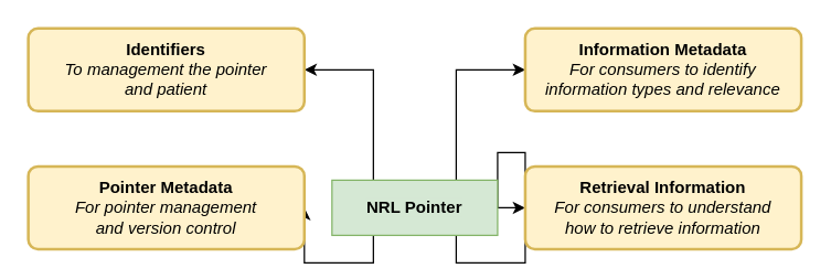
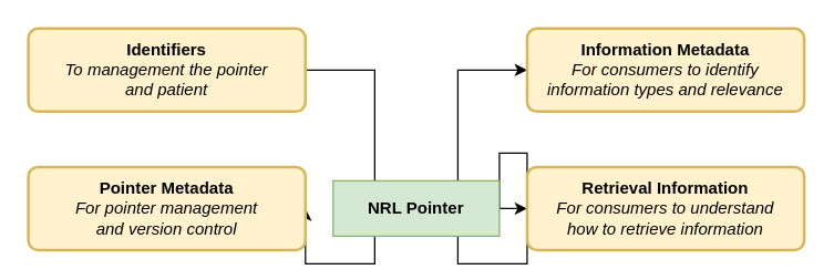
- <mxCell id="2" style="edgeStyle=orthogonalEdgeStyle;rounded=0;orthogonalLoop=1;jettySize=auto;html=1;exitX=0.25;exitY=0;exitDx=0;exitDy=0;entryX=1;entryY=0.5;entryDx=0;entryDy=0;" edge="1" parent="1" source="6" target="7"><mxGeometry relative="1" as="geometry" /></mxCell>
+ <mxCell id="2" style="edgeStyle=orthogonalEdgeStyle;rounded=0;orthogonalLoop=1;jettySize=auto;html=1;exitX=0.25;exitY=0;exitDx=0;exitDy=0;entryX=1;entryY=0.5;entryDx=0;entryDy=0;endArrow=none;" edge="1" parent="1" source="6" target="7"><mxGeometry relative="1" as="geometry" /></mxCell>
